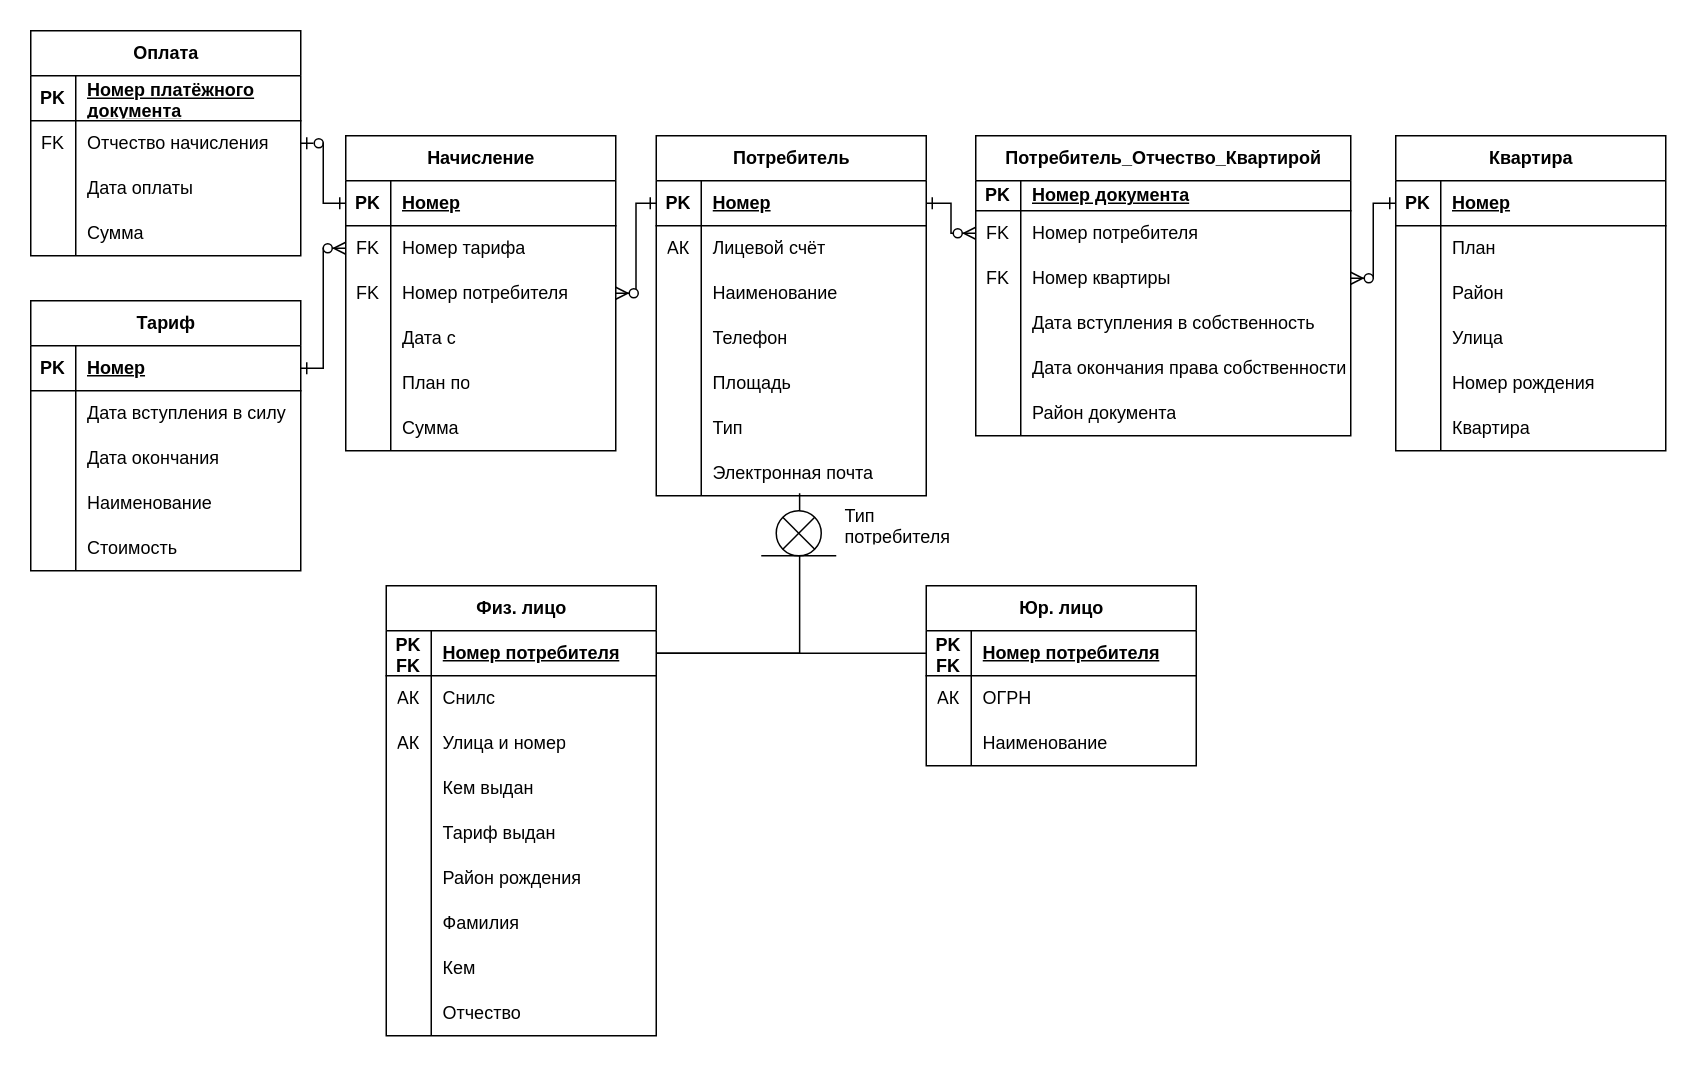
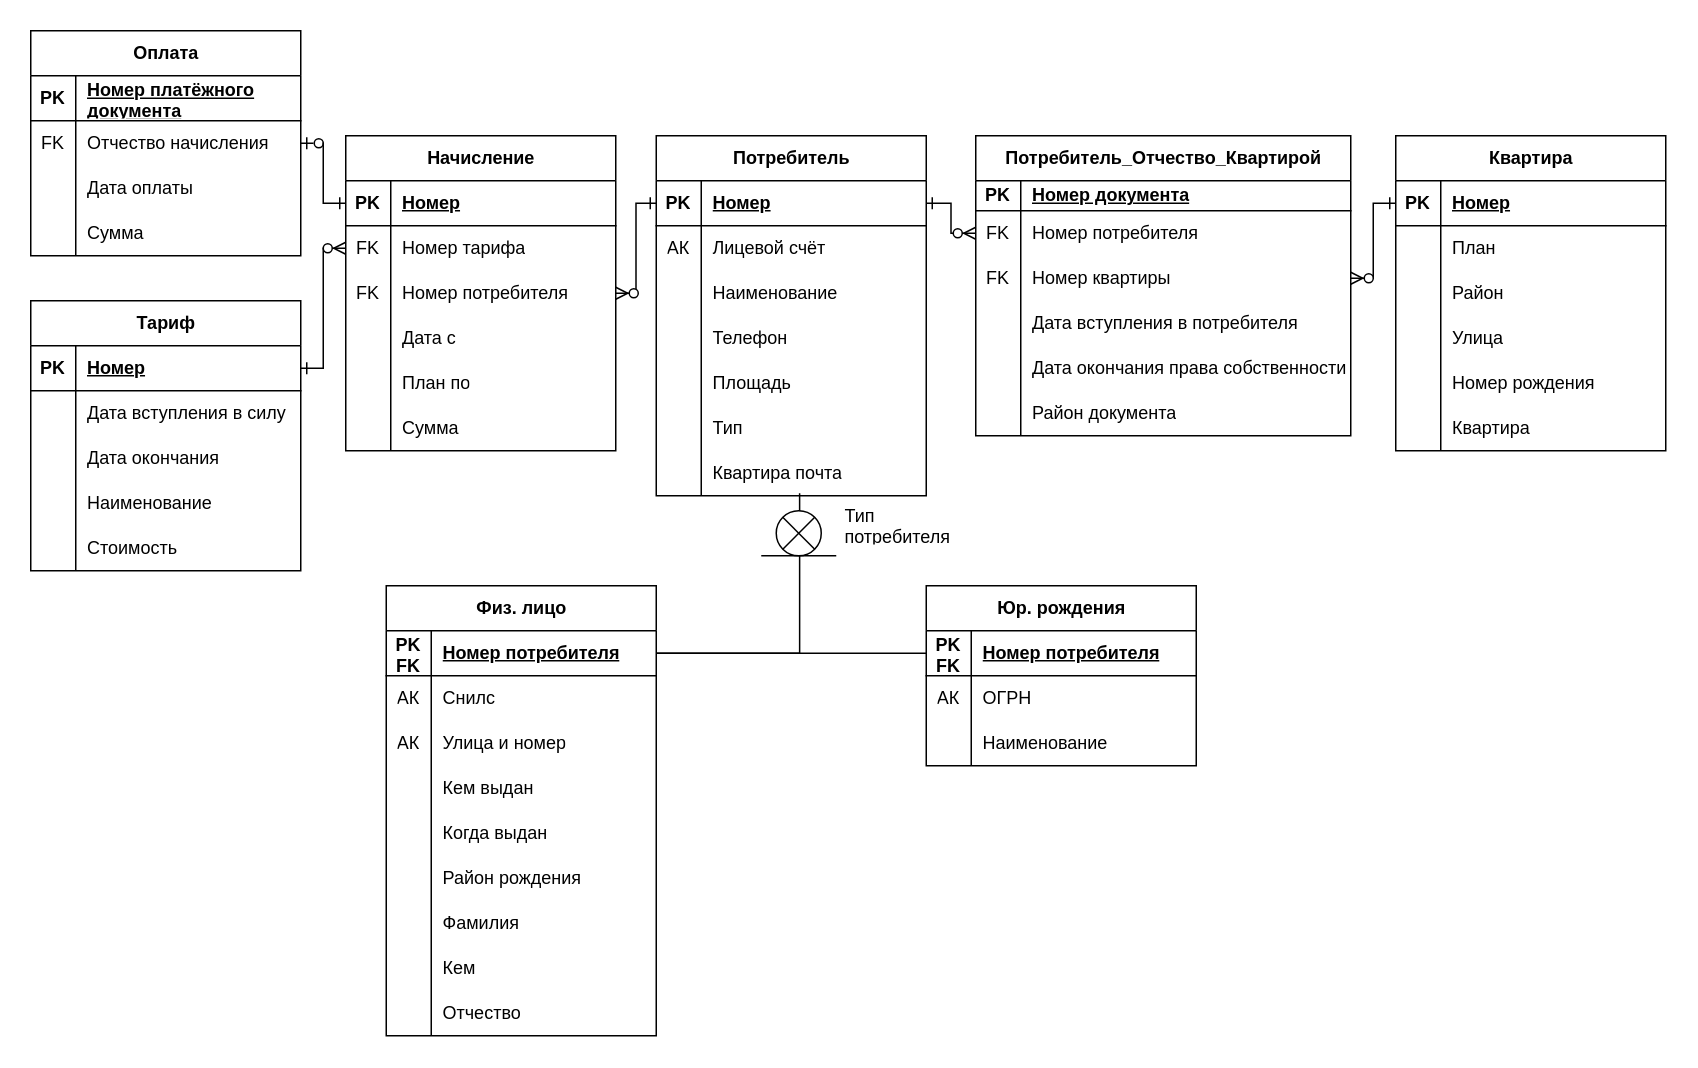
- <mxCell id="28" value="Дата вступления в собственность" style="shape=partialRectangle;connectable=0;fillColor=none;top=0;left=0;bottom=0;right=0;align=left;spacingLeft=6;overflow=hidden;whiteSpace=wrap;html=1;" parent="26" vertex="1"><mxGeometry x="30" width="220" height="30" as="geometry"><mxRectangle width="220" height="30" as="alternateBounds" /></mxGeometry></mxCell>
+ <mxCell id="28" value="Дата вступления в потребителя" style="shape=partialRectangle;connectable=0;fillColor=none;top=0;left=0;bottom=0;right=0;align=left;spacingLeft=6;overflow=hidden;whiteSpace=wrap;html=1;" parent="26" vertex="1"><mxGeometry x="30" width="220" height="30" as="geometry"><mxRectangle width="220" height="30" as="alternateBounds" /></mxGeometry></mxCell>
- <mxCell id="97" value="Электронная почта" style="shape=partialRectangle;connectable=0;fillColor=none;top=0;left=0;bottom=0;right=0;align=left;spacingLeft=6;overflow=hidden;whiteSpace=wrap;html=1;" parent="95" vertex="1"><mxGeometry x="30" width="150" height="30" as="geometry"><mxRectangle width="150" height="30" as="alternateBounds" /></mxGeometry></mxCell>
+ <mxCell id="97" value="Квартира почта" style="shape=partialRectangle;connectable=0;fillColor=none;top=0;left=0;bottom=0;right=0;align=left;spacingLeft=6;overflow=hidden;whiteSpace=wrap;html=1;" parent="95" vertex="1"><mxGeometry x="30" width="150" height="30" as="geometry"><mxRectangle width="150" height="30" as="alternateBounds" /></mxGeometry></mxCell>
- <mxCell id="126" value="Юр. лицо" style="shape=table;startSize=30;container=1;collapsible=1;childLayout=tableLayout;fixedRows=1;rowLines=0;fontStyle=1;align=center;resizeLast=1;html=1;" parent="1" vertex="1"><mxGeometry x="617" y="390" width="180" height="120" as="geometry" /></mxCell>
+ <mxCell id="126" value="Юр. рождения" style="shape=table;startSize=30;container=1;collapsible=1;childLayout=tableLayout;fixedRows=1;rowLines=0;fontStyle=1;align=center;resizeLast=1;html=1;" parent="1" vertex="1"><mxGeometry x="617" y="390" width="180" height="120" as="geometry" /></mxCell>
- <mxCell id="113" value="Тариф выдан" style="shape=partialRectangle;connectable=0;fillColor=none;top=0;left=0;bottom=0;right=0;align=left;spacingLeft=6;overflow=hidden;whiteSpace=wrap;html=1;" parent="111" vertex="1"><mxGeometry x="30" width="150" height="30" as="geometry"><mxRectangle width="150" height="30" as="alternateBounds" /></mxGeometry></mxCell>
+ <mxCell id="113" value="Когда выдан" style="shape=partialRectangle;connectable=0;fillColor=none;top=0;left=0;bottom=0;right=0;align=left;spacingLeft=6;overflow=hidden;whiteSpace=wrap;html=1;" parent="111" vertex="1"><mxGeometry x="30" width="150" height="30" as="geometry"><mxRectangle width="150" height="30" as="alternateBounds" /></mxGeometry></mxCell>
